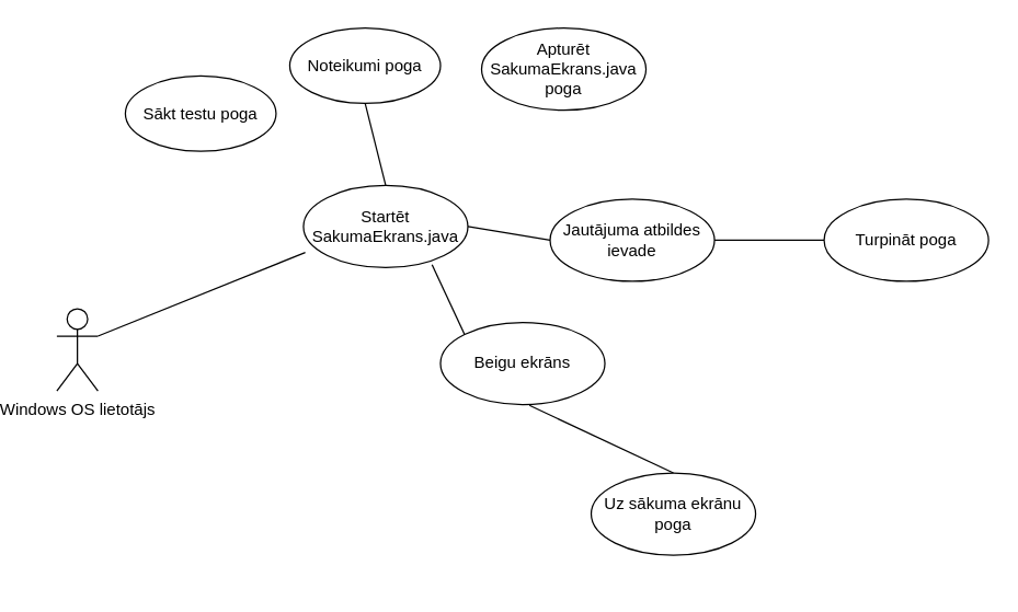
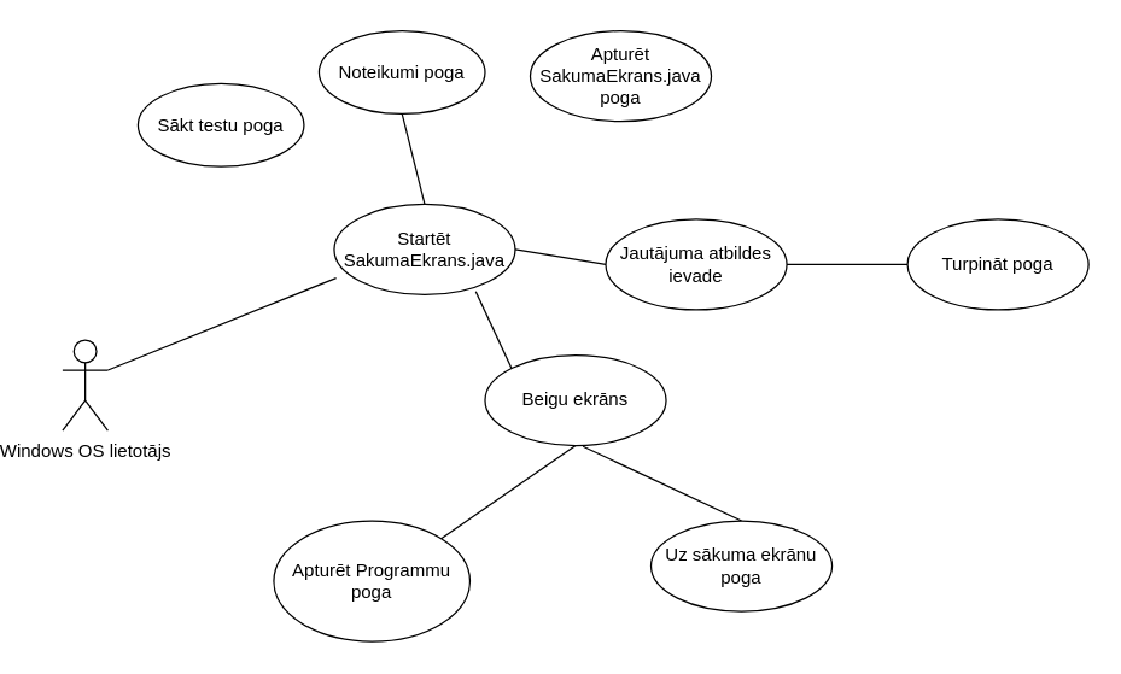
+ <mxCell id="15" value="" style="endArrow=none;html=1;rounded=0;entryX=1;entryY=0;entryDx=0;entryDy=0;exitX=0.5;exitY=1;exitDx=0;exitDy=0;" parent="1" source="12" target="4" edge="1"><mxGeometry width="50" height="50" relative="1" as="geometry"><mxPoint x="276" y="284" as="sourcePoint" /><mxPoint x="300" y="335" as="targetPoint" /></mxGeometry></mxCell>
+ <mxCell id="4" value="Apturēt Programmu poga" style="ellipse;whiteSpace=wrap;html=1;" parent="1" vertex="1"><mxGeometry x="160" y="345" width="130" height="80" as="geometry" /></mxCell>
